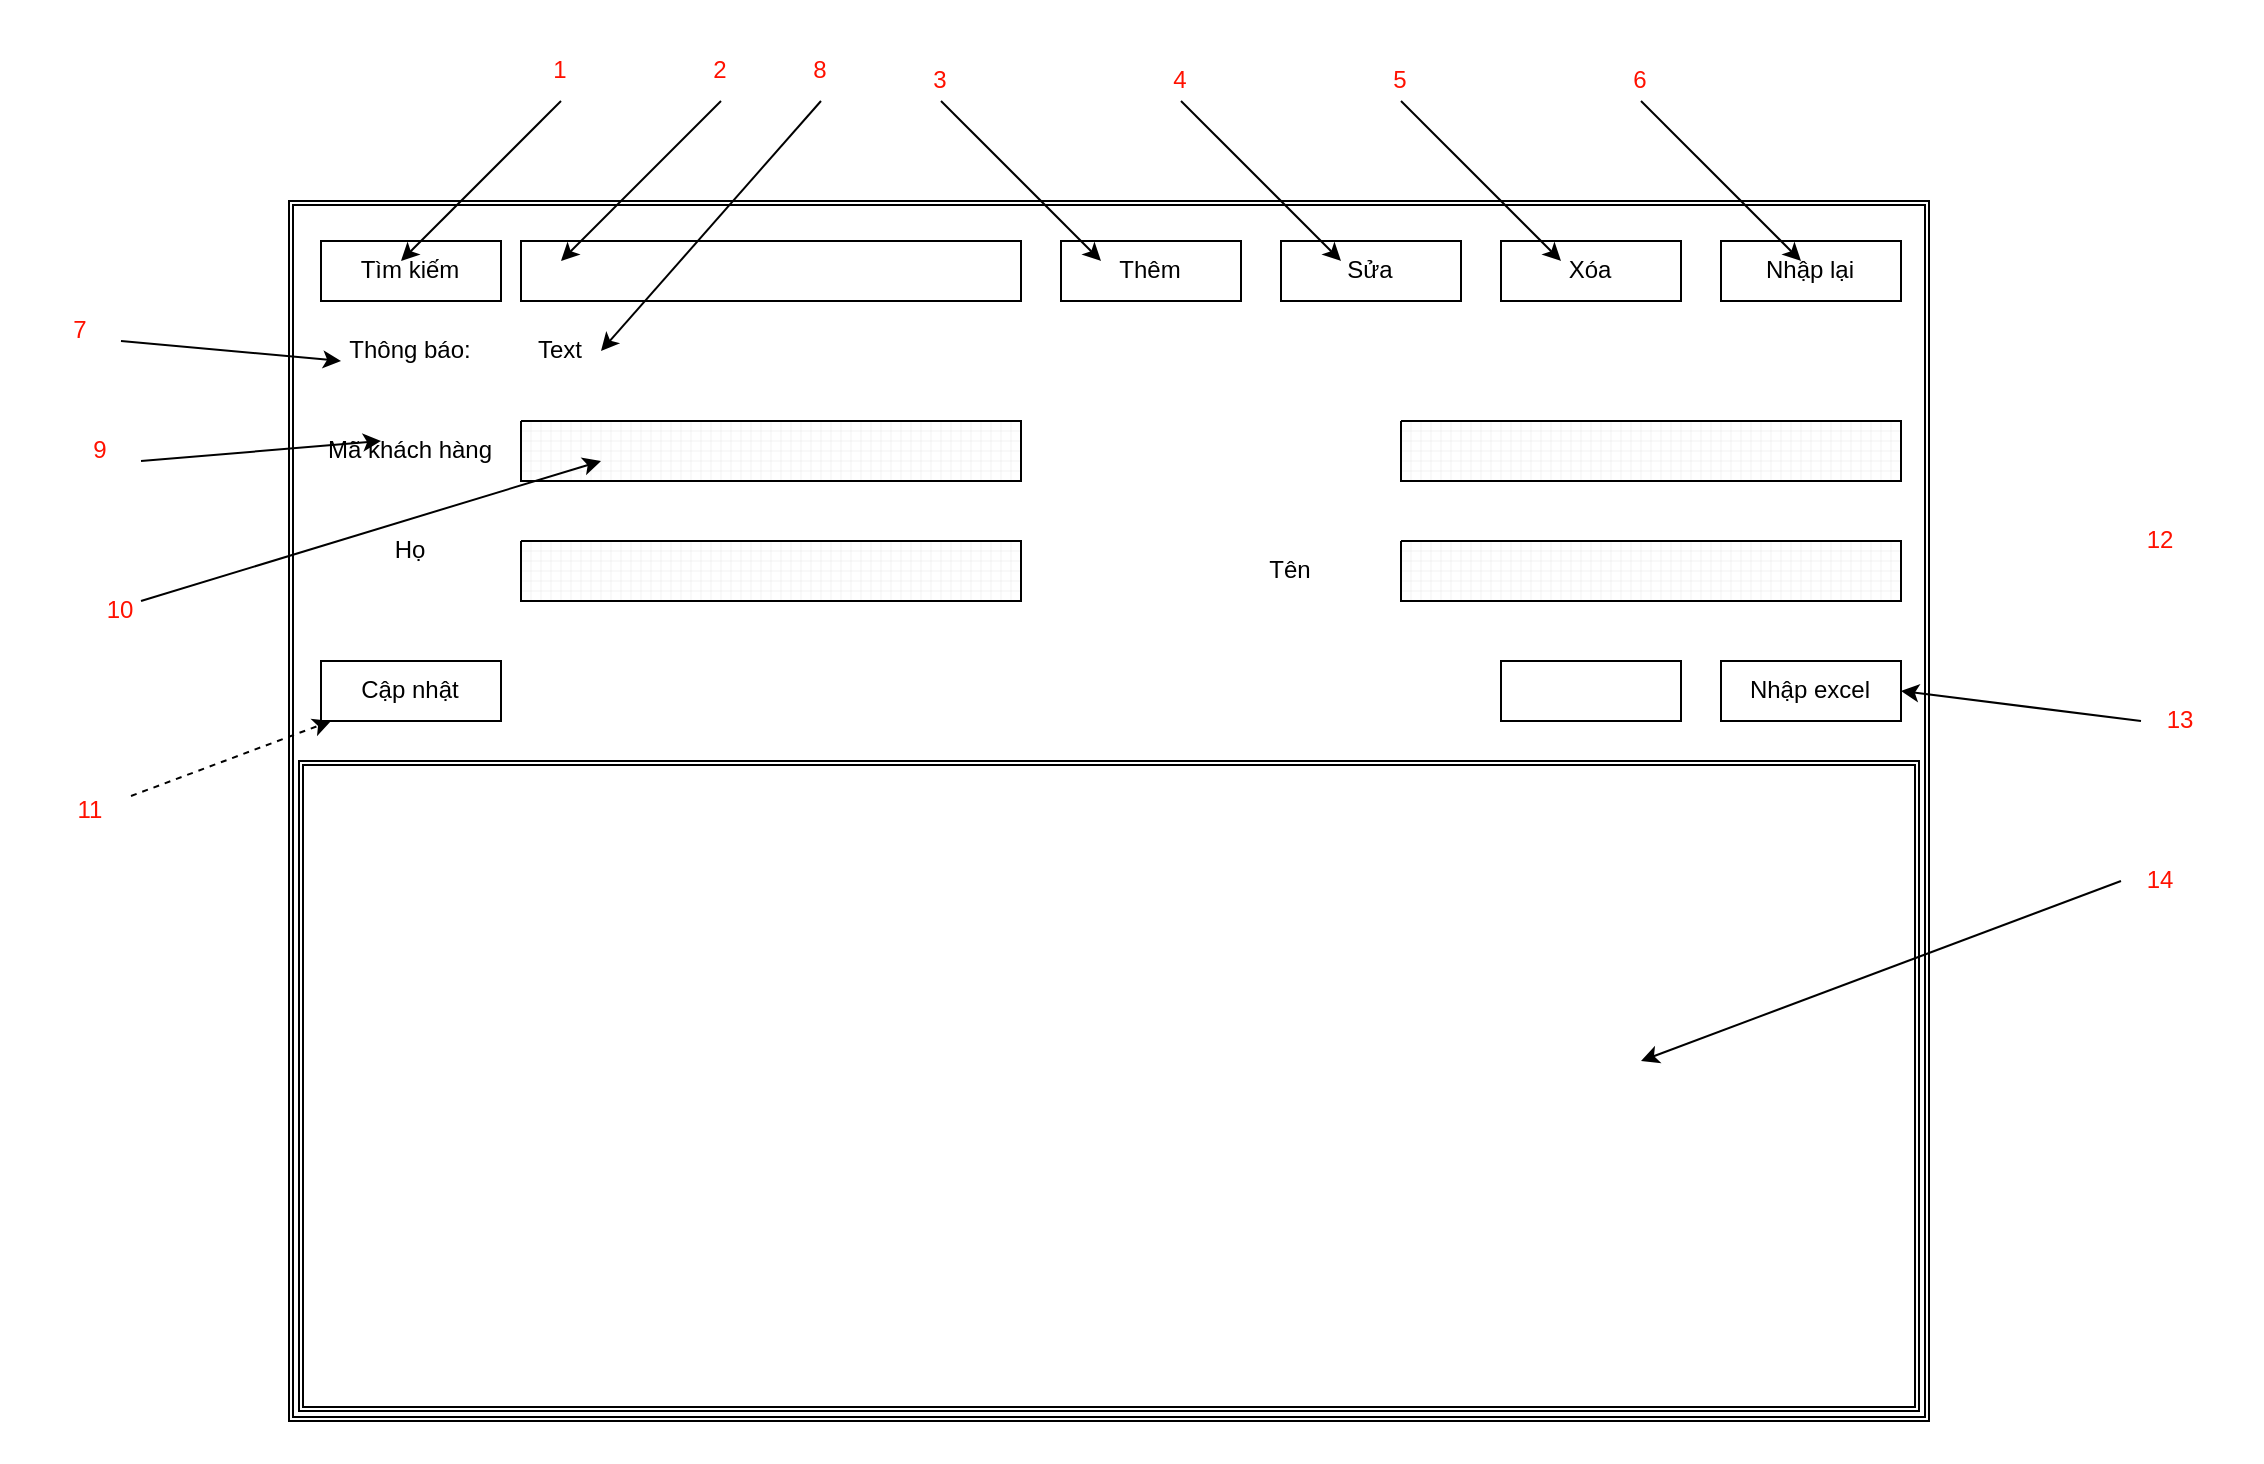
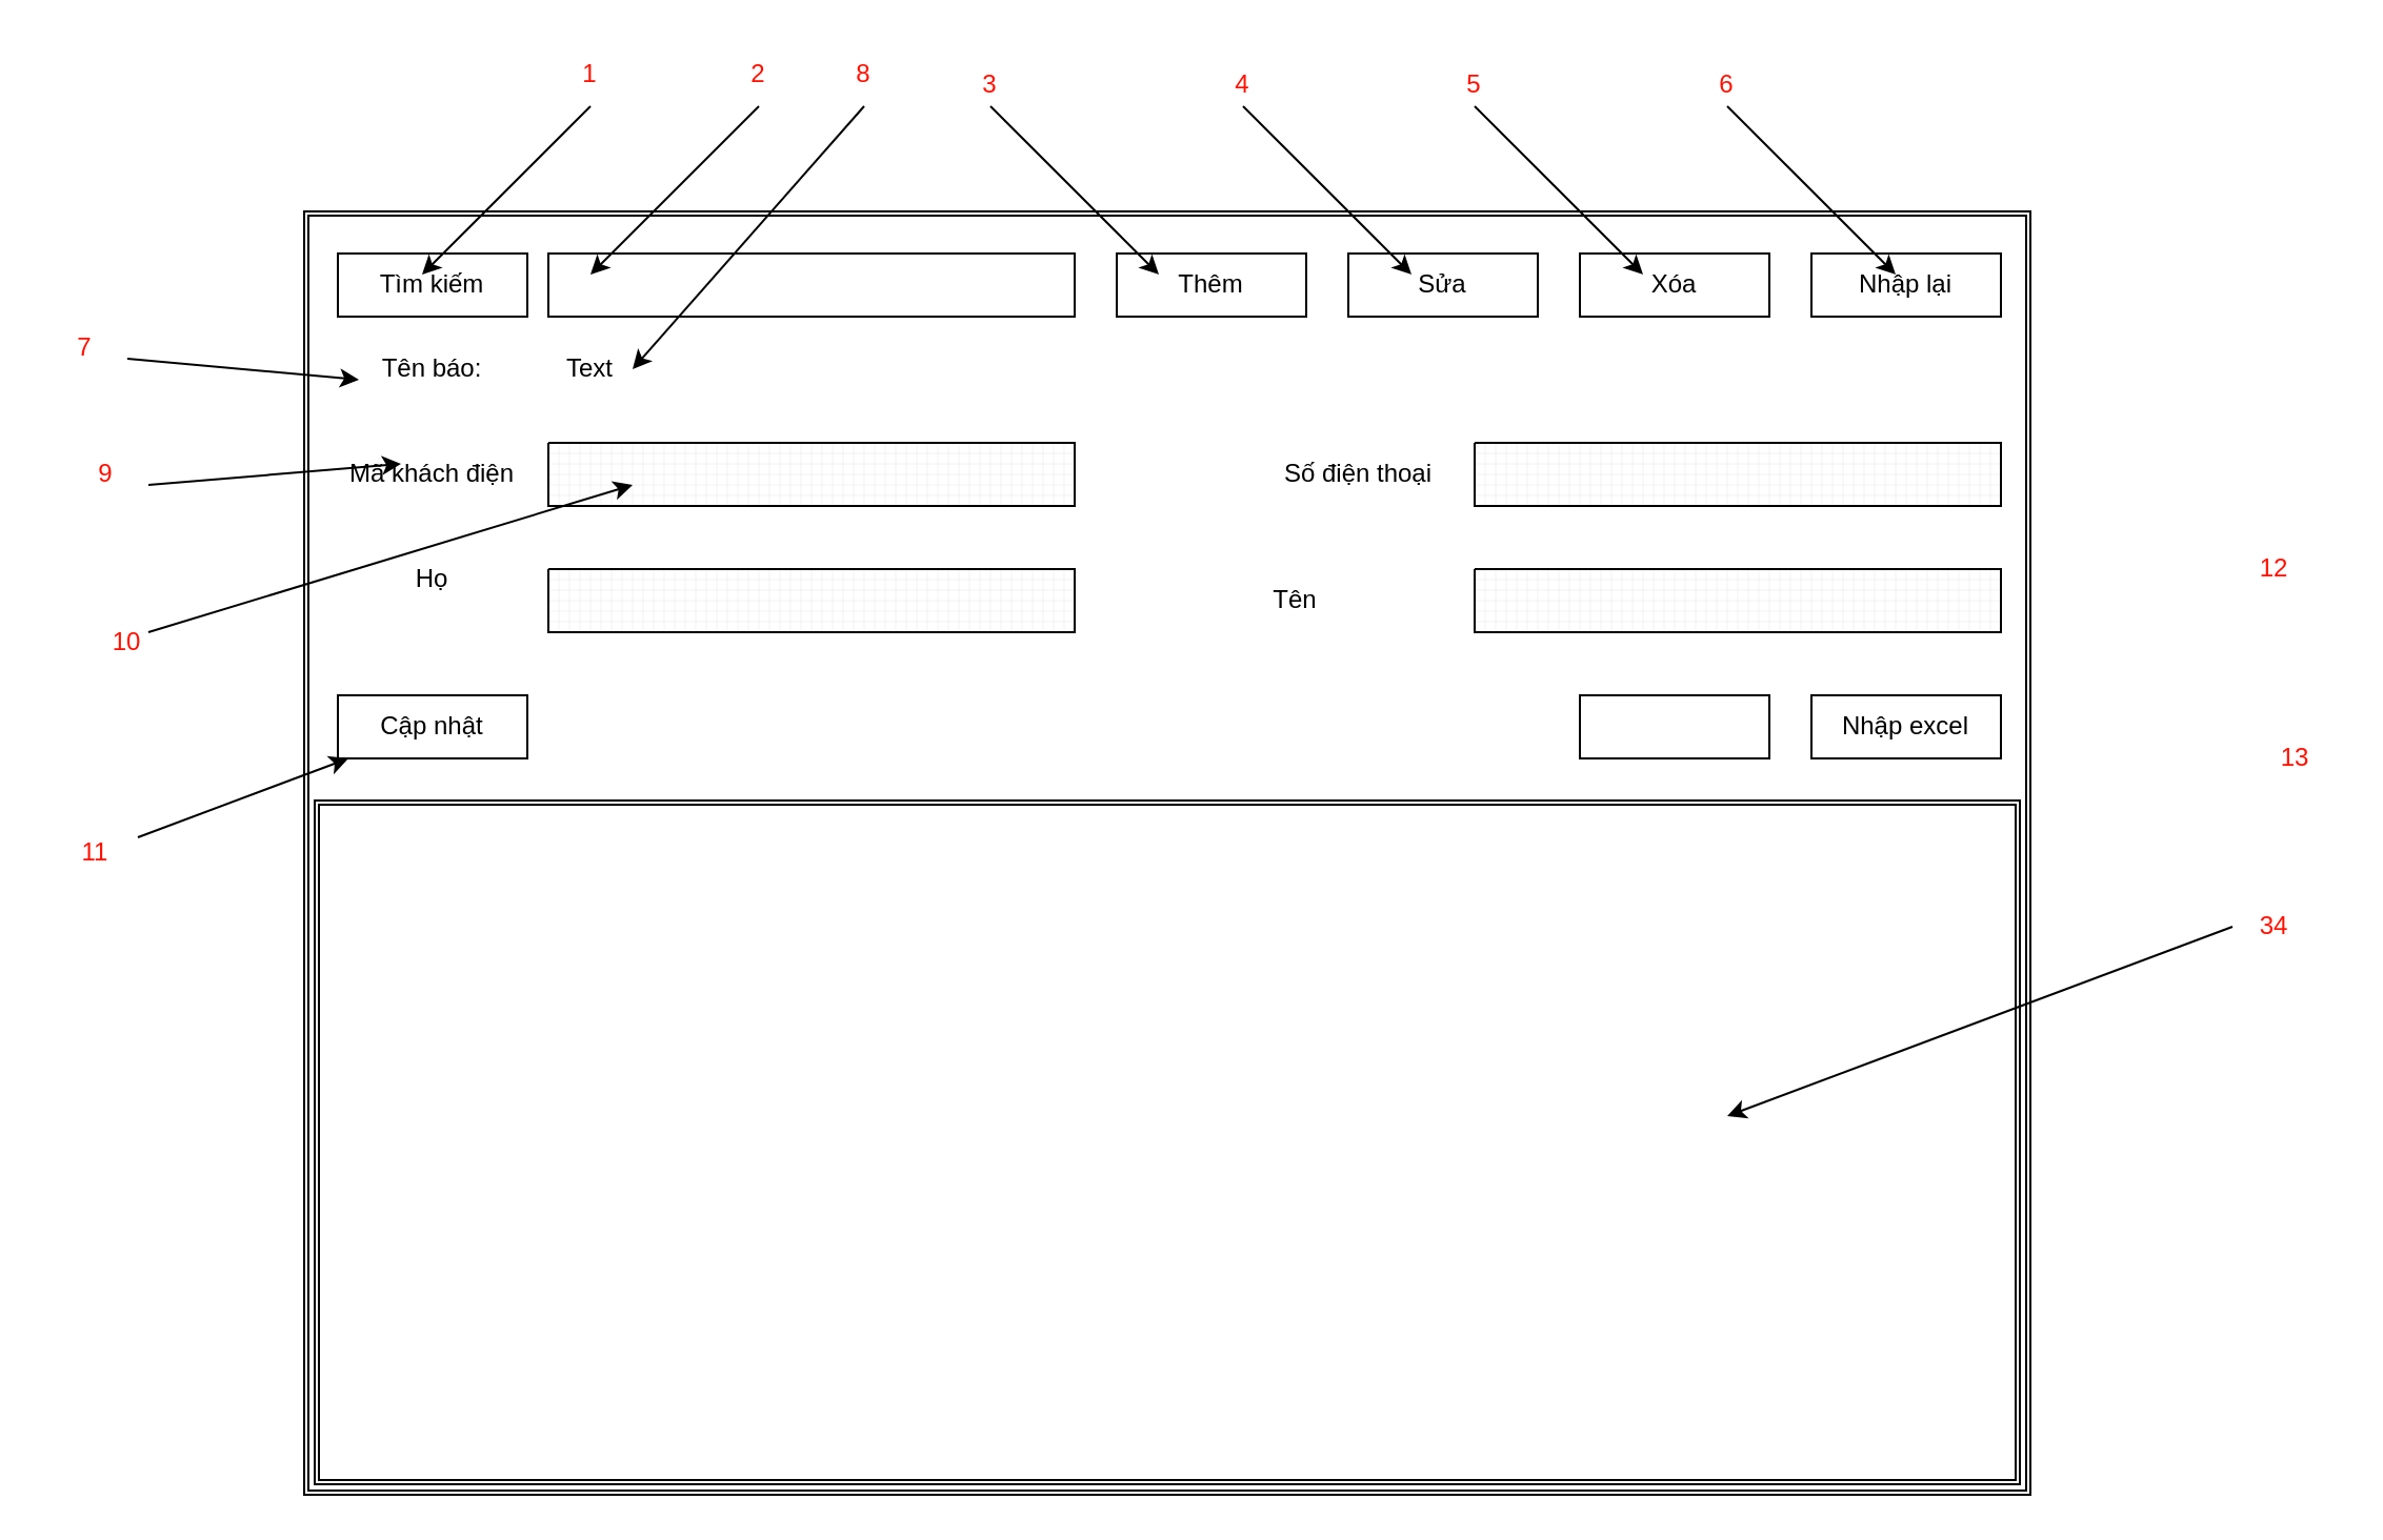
- <mxCell id="18" value="Thông báo:" style="text;html=1;strokeColor=none;fillColor=none;align=center;verticalAlign=middle;whiteSpace=wrap;rounded=0;" parent="1" vertex="1"><mxGeometry x="160" y="160" width="90" height="30" as="geometry" /></mxCell>
+ <mxCell id="18" value="Tên báo:" style="text;html=1;strokeColor=none;fillColor=none;align=center;verticalAlign=middle;whiteSpace=wrap;rounded=0;" parent="1" vertex="1"><mxGeometry x="160" y="160" width="90" height="30" as="geometry" /></mxCell>
- <mxCell id="16" value="Mã khách hàng" style="text;html=1;strokeColor=none;fillColor=none;align=center;verticalAlign=middle;whiteSpace=wrap;rounded=0;" parent="1" vertex="1"><mxGeometry x="160" y="210" width="90" height="30" as="geometry" /></mxCell>
+ <mxCell id="16" value="Mã khách điện" style="text;html=1;strokeColor=none;fillColor=none;align=center;verticalAlign=middle;whiteSpace=wrap;rounded=0;" parent="1" vertex="1"><mxGeometry x="160" y="210" width="90" height="30" as="geometry" /></mxCell>
+ <mxCell id="24" value="Số điện thoại" style="text;html=1;strokeColor=none;fillColor=none;align=center;verticalAlign=middle;whiteSpace=wrap;rounded=0;" parent="1" vertex="1"><mxGeometry x="600" y="210" width="90" height="30" as="geometry" /></mxCell>
- <mxCell id="25" value="Tên" style="text;html=1;strokeColor=none;fillColor=none;align=center;verticalAlign=middle;whiteSpace=wrap;rounded=0;" parent="1" vertex="1"><mxGeometry x="600" y="270" width="90" height="30" as="geometry" /></mxCell>
+ <mxCell id="25" value="Tên" style="text;html=1;strokeColor=none;fillColor=none;align=center;verticalAlign=middle;whiteSpace=wrap;rounded=0;" parent="1" vertex="1"><mxGeometry x="570" y="270" width="90" height="30" as="geometry" /></mxCell>
- <mxCell id="38" value="" style="endArrow=classic;html=1;entryX=1;entryY=0.5;entryDx=0;entryDy=0;exitX=0;exitY=0.5;exitDx=0;exitDy=0;" parent="1" edge="1" target="56" source="51"><mxGeometry width="50" height="50" relative="1" as="geometry"><mxPoint x="1060" y="380" as="sourcePoint" /><mxPoint x="940" y="390" as="targetPoint" /></mxGeometry></mxCell>
- <mxCell id="36" value="" style="endArrow=classic;html=1;exitX=1;exitY=0.25;exitDx=0;exitDy=0;dashed=1;" parent="1" edge="1" target="27" source="49"><mxGeometry width="50" height="50" relative="1" as="geometry"><mxPoint x="60" y="440" as="sourcePoint" /><mxPoint x="180" y="400" as="targetPoint" /></mxGeometry></mxCell>
+ <mxCell id="36" value="" style="endArrow=classic;html=1;exitX=1;exitY=0.25;exitDx=0;exitDy=0;" parent="1" edge="1" target="27" source="49"><mxGeometry width="50" height="50" relative="1" as="geometry"><mxPoint x="60" y="440" as="sourcePoint" /><mxPoint x="180" y="400" as="targetPoint" /></mxGeometry></mxCell>
- <mxCell id="52" value="14" style="text;html=1;align=center;verticalAlign=middle;whiteSpace=wrap;rounded=0;fontColor=#FF1100;" parent="1" vertex="1"><mxGeometry x="1060" y="430" width="40" height="20" as="geometry" /></mxCell>
+ <mxCell id="52" value="34" style="text;html=1;align=center;verticalAlign=middle;whiteSpace=wrap;rounded=0;fontColor=#FF1100;" parent="1" vertex="1"><mxGeometry x="1060" y="430" width="40" height="20" as="geometry" /></mxCell>
